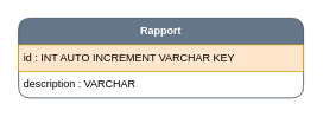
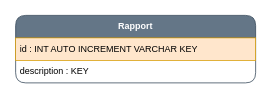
- <mxCell id="4" value="description : VARCHAR" style="text;strokeColor=none;fillColor=none;align=left;verticalAlign=middle;spacingLeft=4;spacingRight=4;overflow=hidden;points=[[0,0.5],[1,0.5]];portConstraint=eastwest;rotatable=0;whiteSpace=wrap;html=1;rounded=1;" vertex="1" parent="2"><mxGeometry y="60" width="320" height="30" as="geometry" /></mxCell>
+ <mxCell id="4" value="description : KEY" style="text;strokeColor=none;fillColor=none;align=left;verticalAlign=middle;spacingLeft=4;spacingRight=4;overflow=hidden;points=[[0,0.5],[1,0.5]];portConstraint=eastwest;rotatable=0;whiteSpace=wrap;html=1;rounded=1;" vertex="1" parent="2"><mxGeometry y="60" width="320" height="30" as="geometry" /></mxCell>
